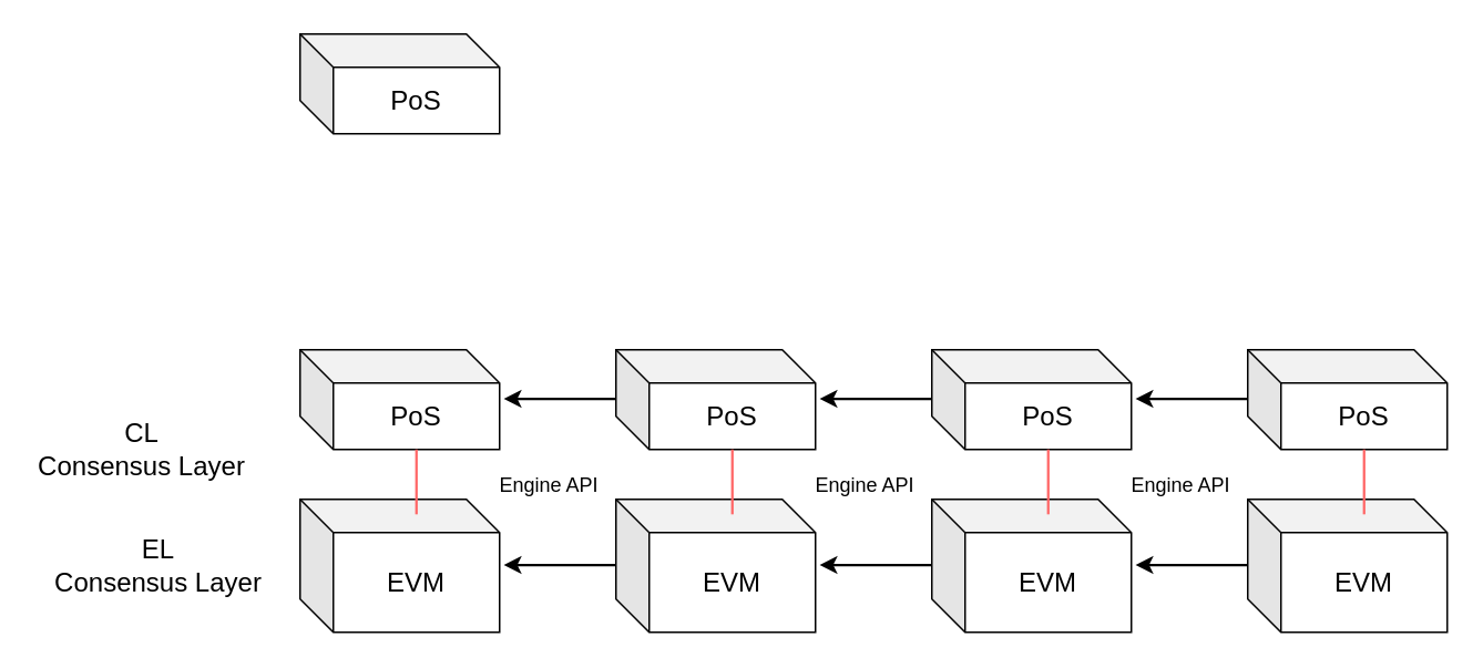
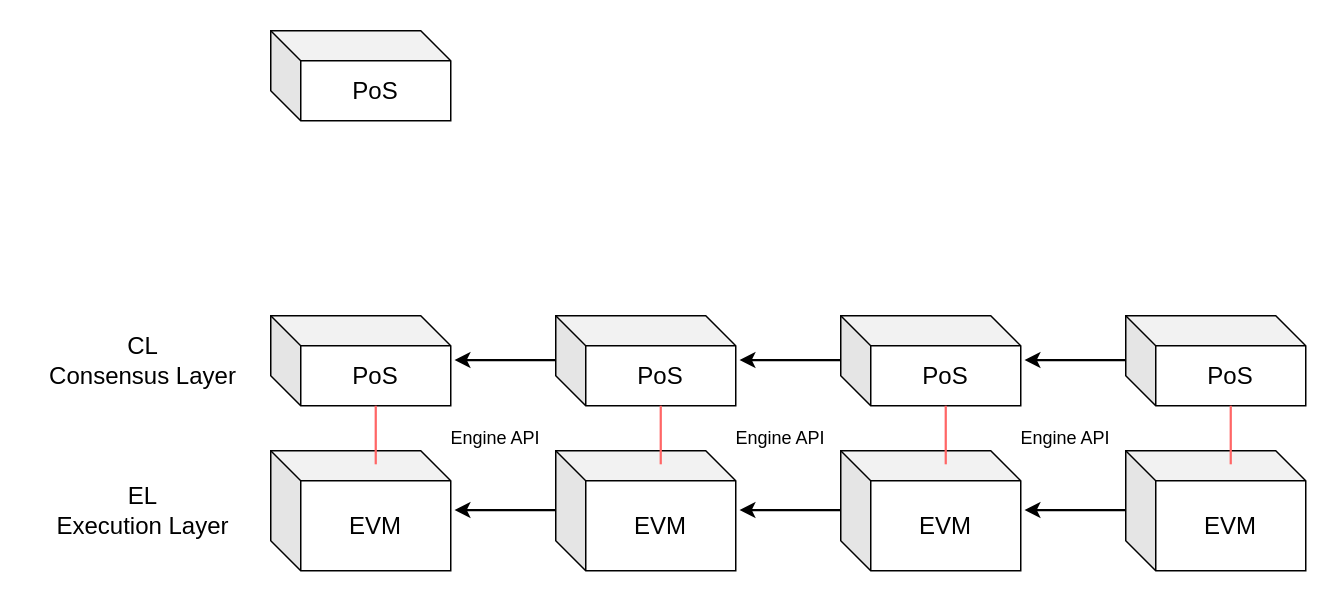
- <mxCell id="23" value="&lt;font style=&quot;font-size: 16px;&quot;&gt;CL&lt;br&gt;Consensus Layer&lt;/font&gt;" style="text;html=1;strokeColor=none;fillColor=none;align=center;verticalAlign=middle;whiteSpace=wrap;rounded=0;fontSize=12;" parent="1" vertex="1"><mxGeometry x="10" y="255" width="150" height="30" as="geometry" /></mxCell>
+ <mxCell id="23" value="&lt;font style=&quot;font-size: 16px;&quot;&gt;CL&lt;br&gt;Consensus Layer&lt;/font&gt;" style="text;html=1;strokeColor=none;fillColor=none;align=center;verticalAlign=middle;whiteSpace=wrap;rounded=0;fontSize=12;" parent="1" vertex="1"><mxGeometry y="225" width="150" height="30" as="geometry" x="20" /></mxCell>
- <mxCell id="24" value="&lt;font style=&quot;font-size: 16px;&quot;&gt;EL&lt;br&gt;Consensus Layer&lt;/font&gt;" style="text;html=1;strokeColor=none;fillColor=none;align=center;verticalAlign=middle;whiteSpace=wrap;rounded=0;fontSize=12;" parent="1" vertex="1"><mxGeometry y="325" width="150" height="30" as="geometry" x="20" /></mxCell>
+ <mxCell id="24" value="&lt;font style=&quot;font-size: 16px;&quot;&gt;EL&lt;br&gt;Execution Layer&lt;/font&gt;" style="text;html=1;strokeColor=none;fillColor=none;align=center;verticalAlign=middle;whiteSpace=wrap;rounded=0;fontSize=12;" parent="1" vertex="1"><mxGeometry y="325" width="150" height="30" as="geometry" x="20" /></mxCell>
